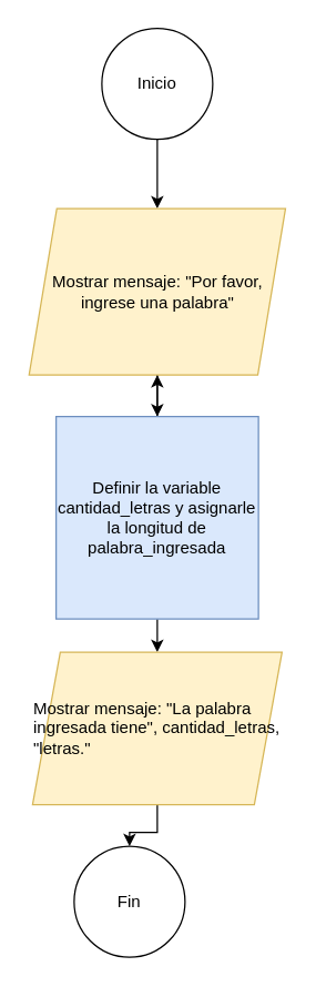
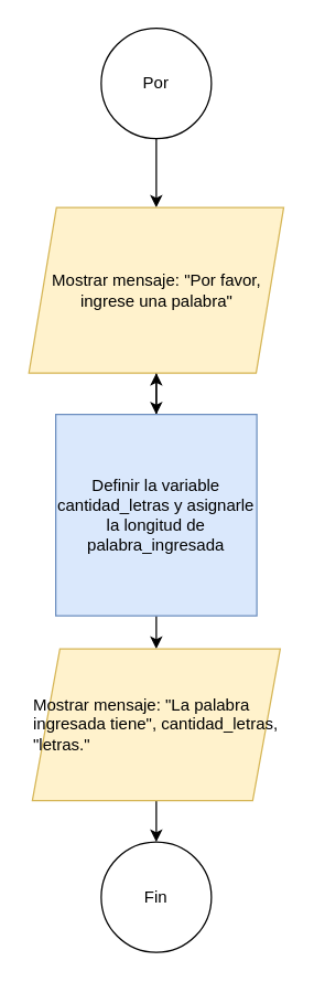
- <mxCell id="3" value="Inicio" style="ellipse;whiteSpace=wrap;html=1;aspect=fixed;" parent="1" vertex="1"><mxGeometry x="73" y="20" width="80" height="80" as="geometry" /></mxCell>
+ <mxCell id="3" value="Por" style="ellipse;whiteSpace=wrap;html=1;aspect=fixed;" parent="1" vertex="1"><mxGeometry x="73" y="20" width="80" height="80" as="geometry" /></mxCell>
- <mxCell id="11" value="Fin" style="ellipse;whiteSpace=wrap;html=1;aspect=fixed;" parent="1" vertex="1"><mxGeometry x="53" y="610" width="80" height="80" as="geometry" /></mxCell>
+ <mxCell id="11" value="Fin" style="ellipse;whiteSpace=wrap;html=1;aspect=fixed;" parent="1" vertex="1"><mxGeometry x="73" y="610" width="80" height="80" as="geometry" /></mxCell>
